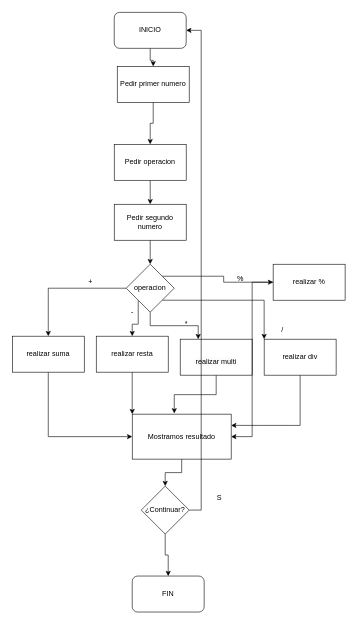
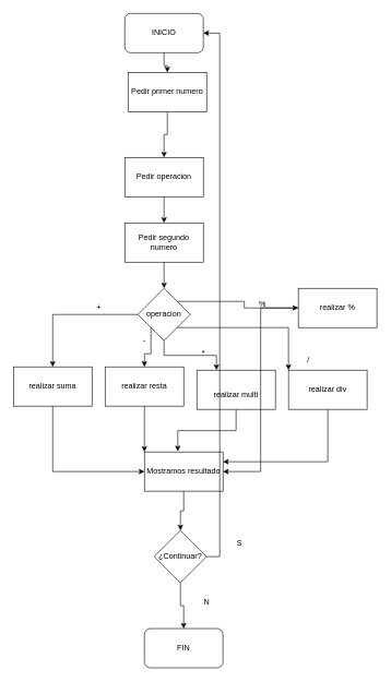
- <mxCell id="32" value="Mostramos resultado" style="rounded=0;whiteSpace=wrap;html=1;" vertex="1" parent="1"><mxGeometry x="220" y="690" width="165" height="75" as="geometry" /></mxCell>
+ <mxCell id="32" value="Mostramos resultado" style="rounded=0;whiteSpace=wrap;html=1;" vertex="1" parent="1"><mxGeometry x="220" y="690" width="120" height="60" as="geometry" /></mxCell>
+ <mxCell id="37" value="N" style="text;html=1;align=center;verticalAlign=middle;resizable=0;points=[];autosize=1;strokeColor=none;fillColor=none;" vertex="1" parent="1"><mxGeometry x="300" y="905" width="30" height="30" as="geometry" /></mxCell>
